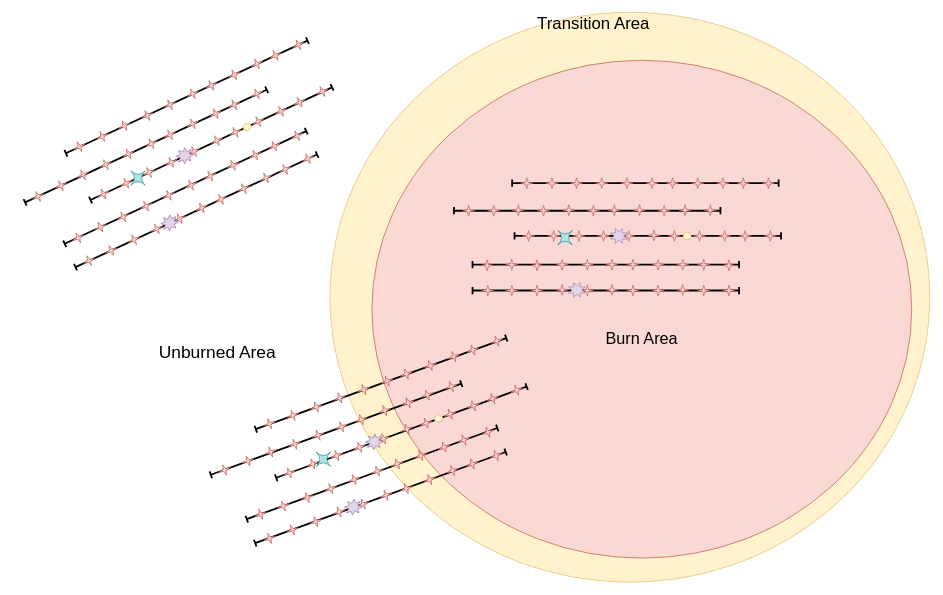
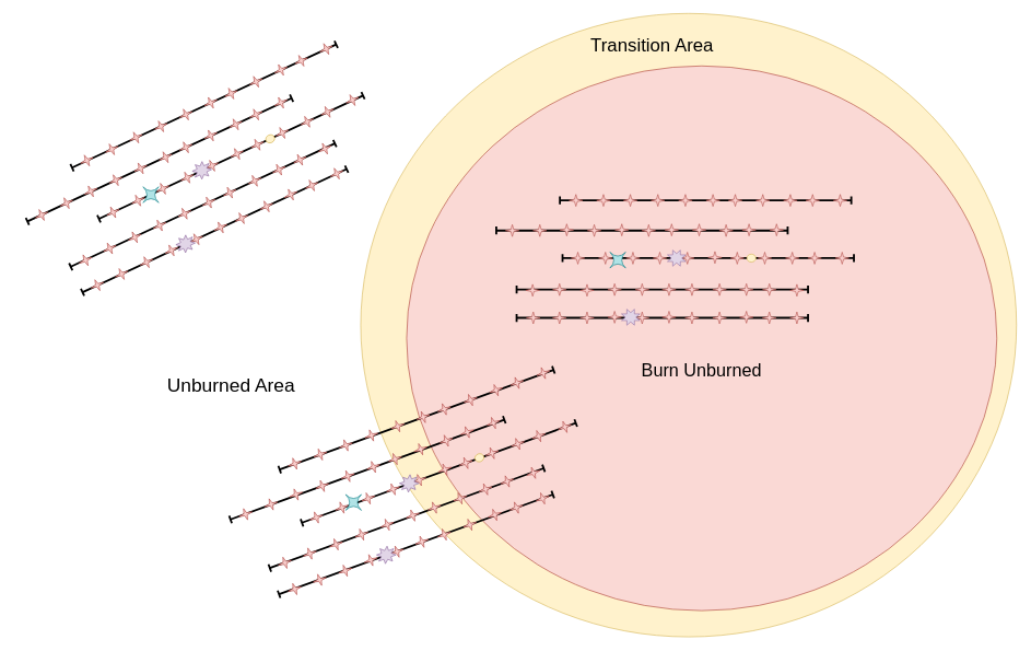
- <mxCell id="199" value="&lt;font style=&quot;font-size: 28px&quot;&gt;Transition Area&lt;/font&gt;" style="text;html=1;align=center;verticalAlign=middle;resizable=0;points=[];autosize=1;" vertex="1" parent="1"><mxGeometry x="888" y="27" width="200" height="23" as="geometry" /></mxCell>
+ <mxCell id="199" value="&lt;font style=&quot;font-size: 28px&quot;&gt;Transition Area&lt;/font&gt;" style="text;html=1;align=center;verticalAlign=middle;resizable=0;points=[];autosize=1;" vertex="1" parent="1"><mxGeometry x="893" y="57" width="200" height="23" as="geometry" /></mxCell>
- <mxCell id="3" value="&lt;div&gt;&lt;font style=&quot;font-size: 27px&quot;&gt;&lt;br&gt;&lt;/font&gt;&lt;/div&gt;&lt;div&gt;&lt;font style=&quot;font-size: 27px&quot;&gt;&lt;br&gt;&lt;/font&gt;&lt;/div&gt;&lt;div&gt;&lt;font style=&quot;font-size: 27px&quot;&gt;&lt;br&gt;&lt;/font&gt;&lt;/div&gt;&lt;div&gt;&lt;font style=&quot;font-size: 27px&quot;&gt;Burn Area&lt;/font&gt;&lt;/div&gt;" style="ellipse;whiteSpace=wrap;html=1;fillColor=#fad9d5;strokeColor=#ae4132;" parent="1" vertex="1"><mxGeometry x="619" y="100" width="900" height="830" as="geometry" /></mxCell>
+ <mxCell id="3" value="&lt;div&gt;&lt;font style=&quot;font-size: 27px&quot;&gt;&lt;br&gt;&lt;/font&gt;&lt;/div&gt;&lt;div&gt;&lt;font style=&quot;font-size: 27px&quot;&gt;&lt;br&gt;&lt;/font&gt;&lt;/div&gt;&lt;div&gt;&lt;font style=&quot;font-size: 27px&quot;&gt;&lt;br&gt;&lt;/font&gt;&lt;/div&gt;&lt;div&gt;&lt;font style=&quot;font-size: 27px&quot;&gt;Burn Unburned&lt;/font&gt;&lt;/div&gt;" style="ellipse;whiteSpace=wrap;html=1;fillColor=#fad9d5;strokeColor=#ae4132;" parent="1" vertex="1"><mxGeometry x="619" y="100" width="900" height="830" as="geometry" /></mxCell>
- <mxCell id="198" value="&lt;font style=&quot;font-size: 29px&quot;&gt;Unburned Area&lt;/font&gt;" style="text;html=1;align=center;verticalAlign=middle;resizable=0;points=[];autosize=1;strokeWidth=1;" vertex="1" parent="1"><mxGeometry x="257.83" y="575" width="207" height="23" as="geometry" /></mxCell>
+ <mxCell id="198" value="&lt;font style=&quot;font-size: 29px&quot;&gt;Unburned Area&lt;/font&gt;" style="text;html=1;align=center;verticalAlign=middle;resizable=0;points=[];autosize=1;strokeWidth=1;" vertex="1" parent="1"><mxGeometry x="247.83" y="575" width="207" height="23" as="geometry" /></mxCell>
